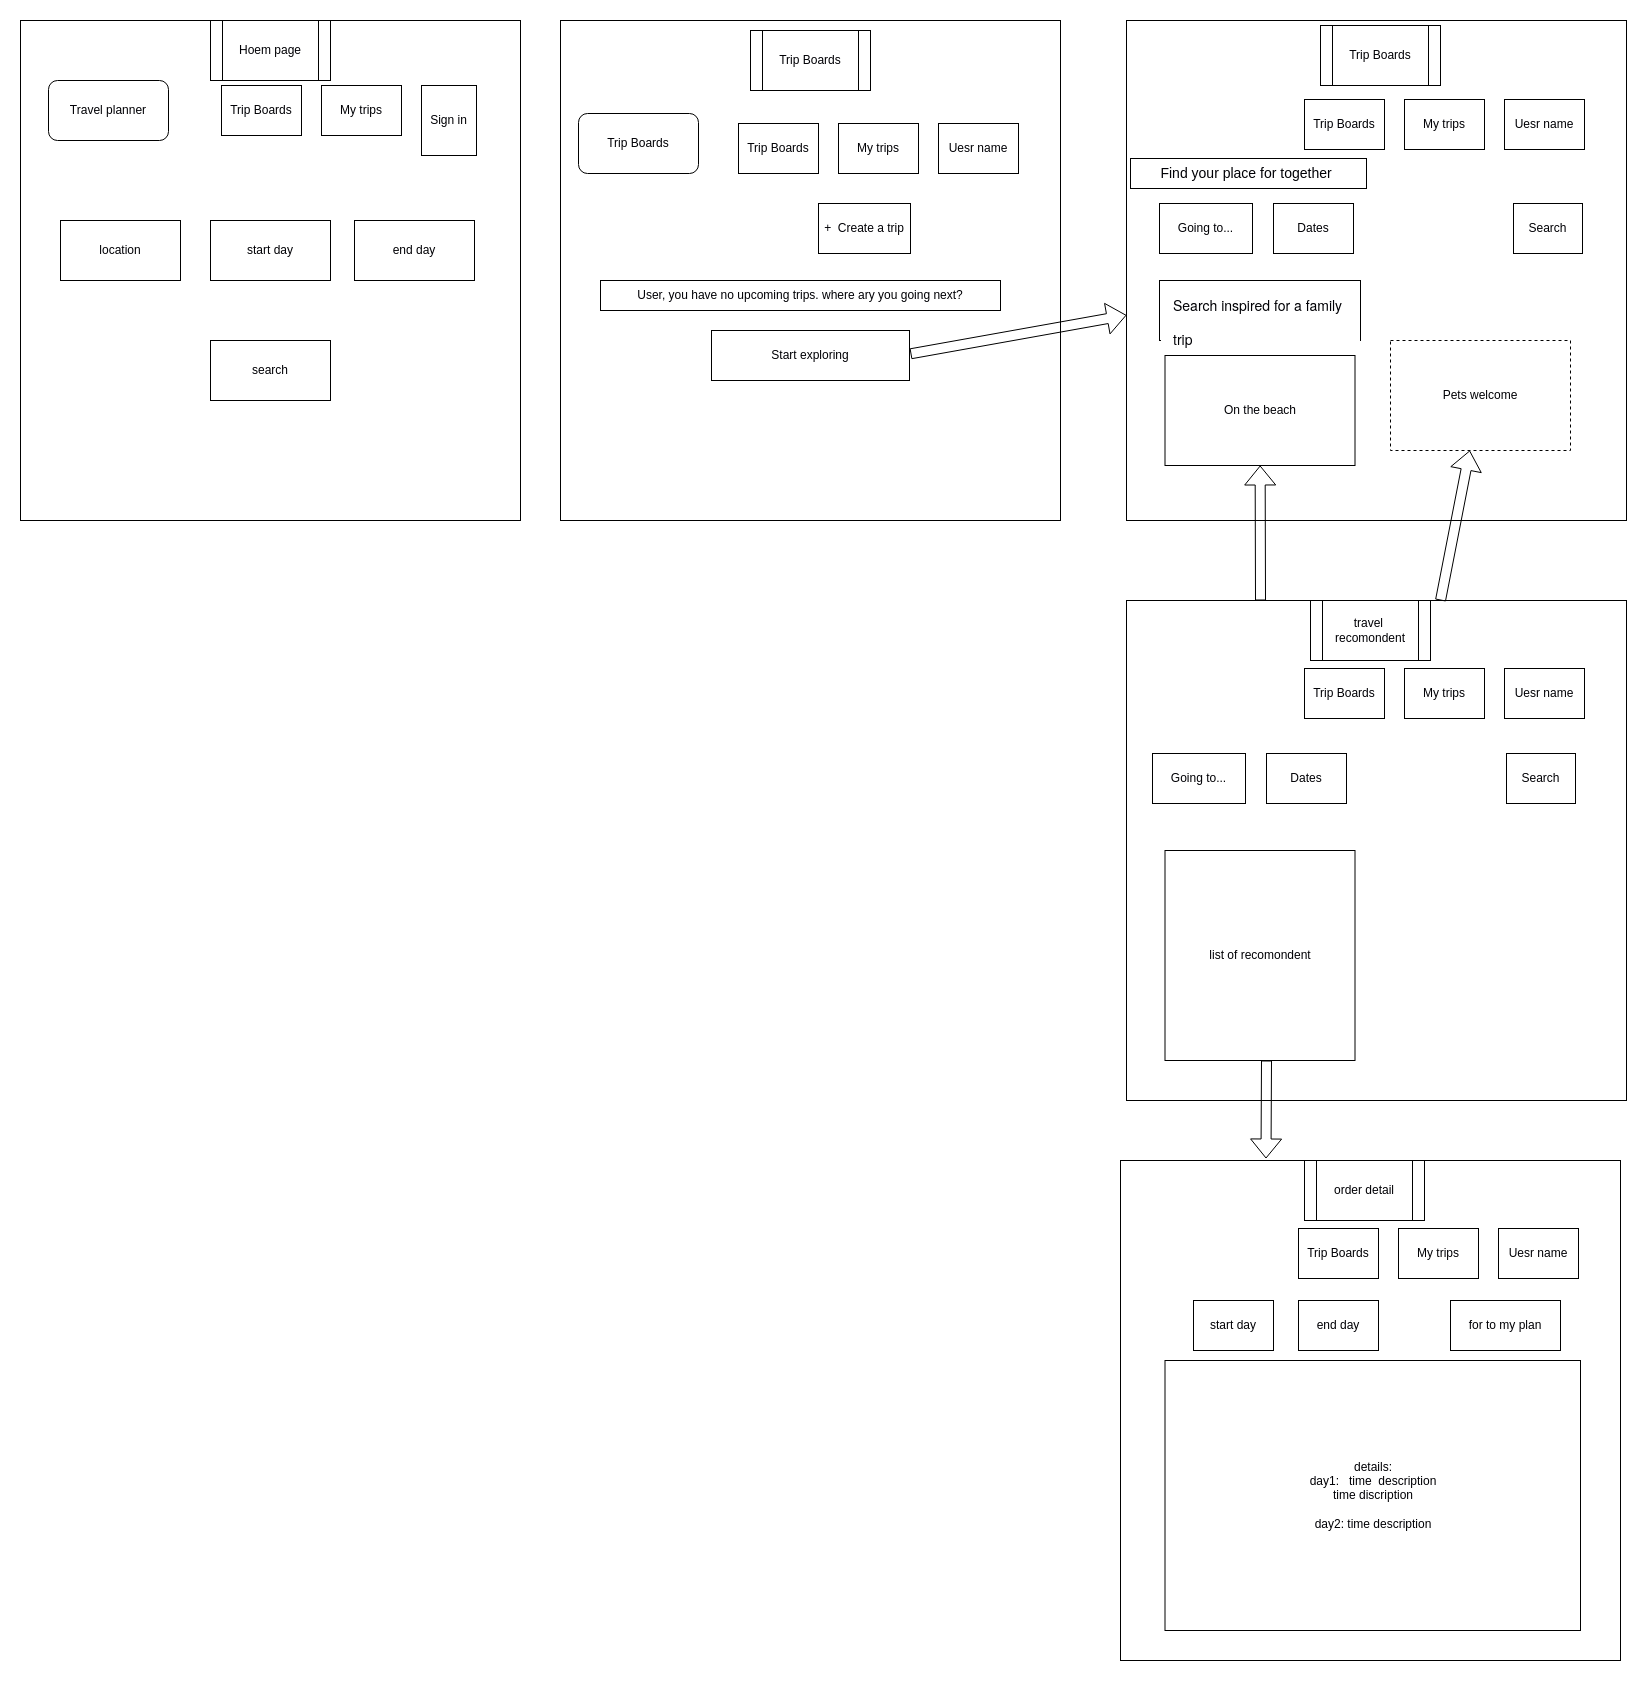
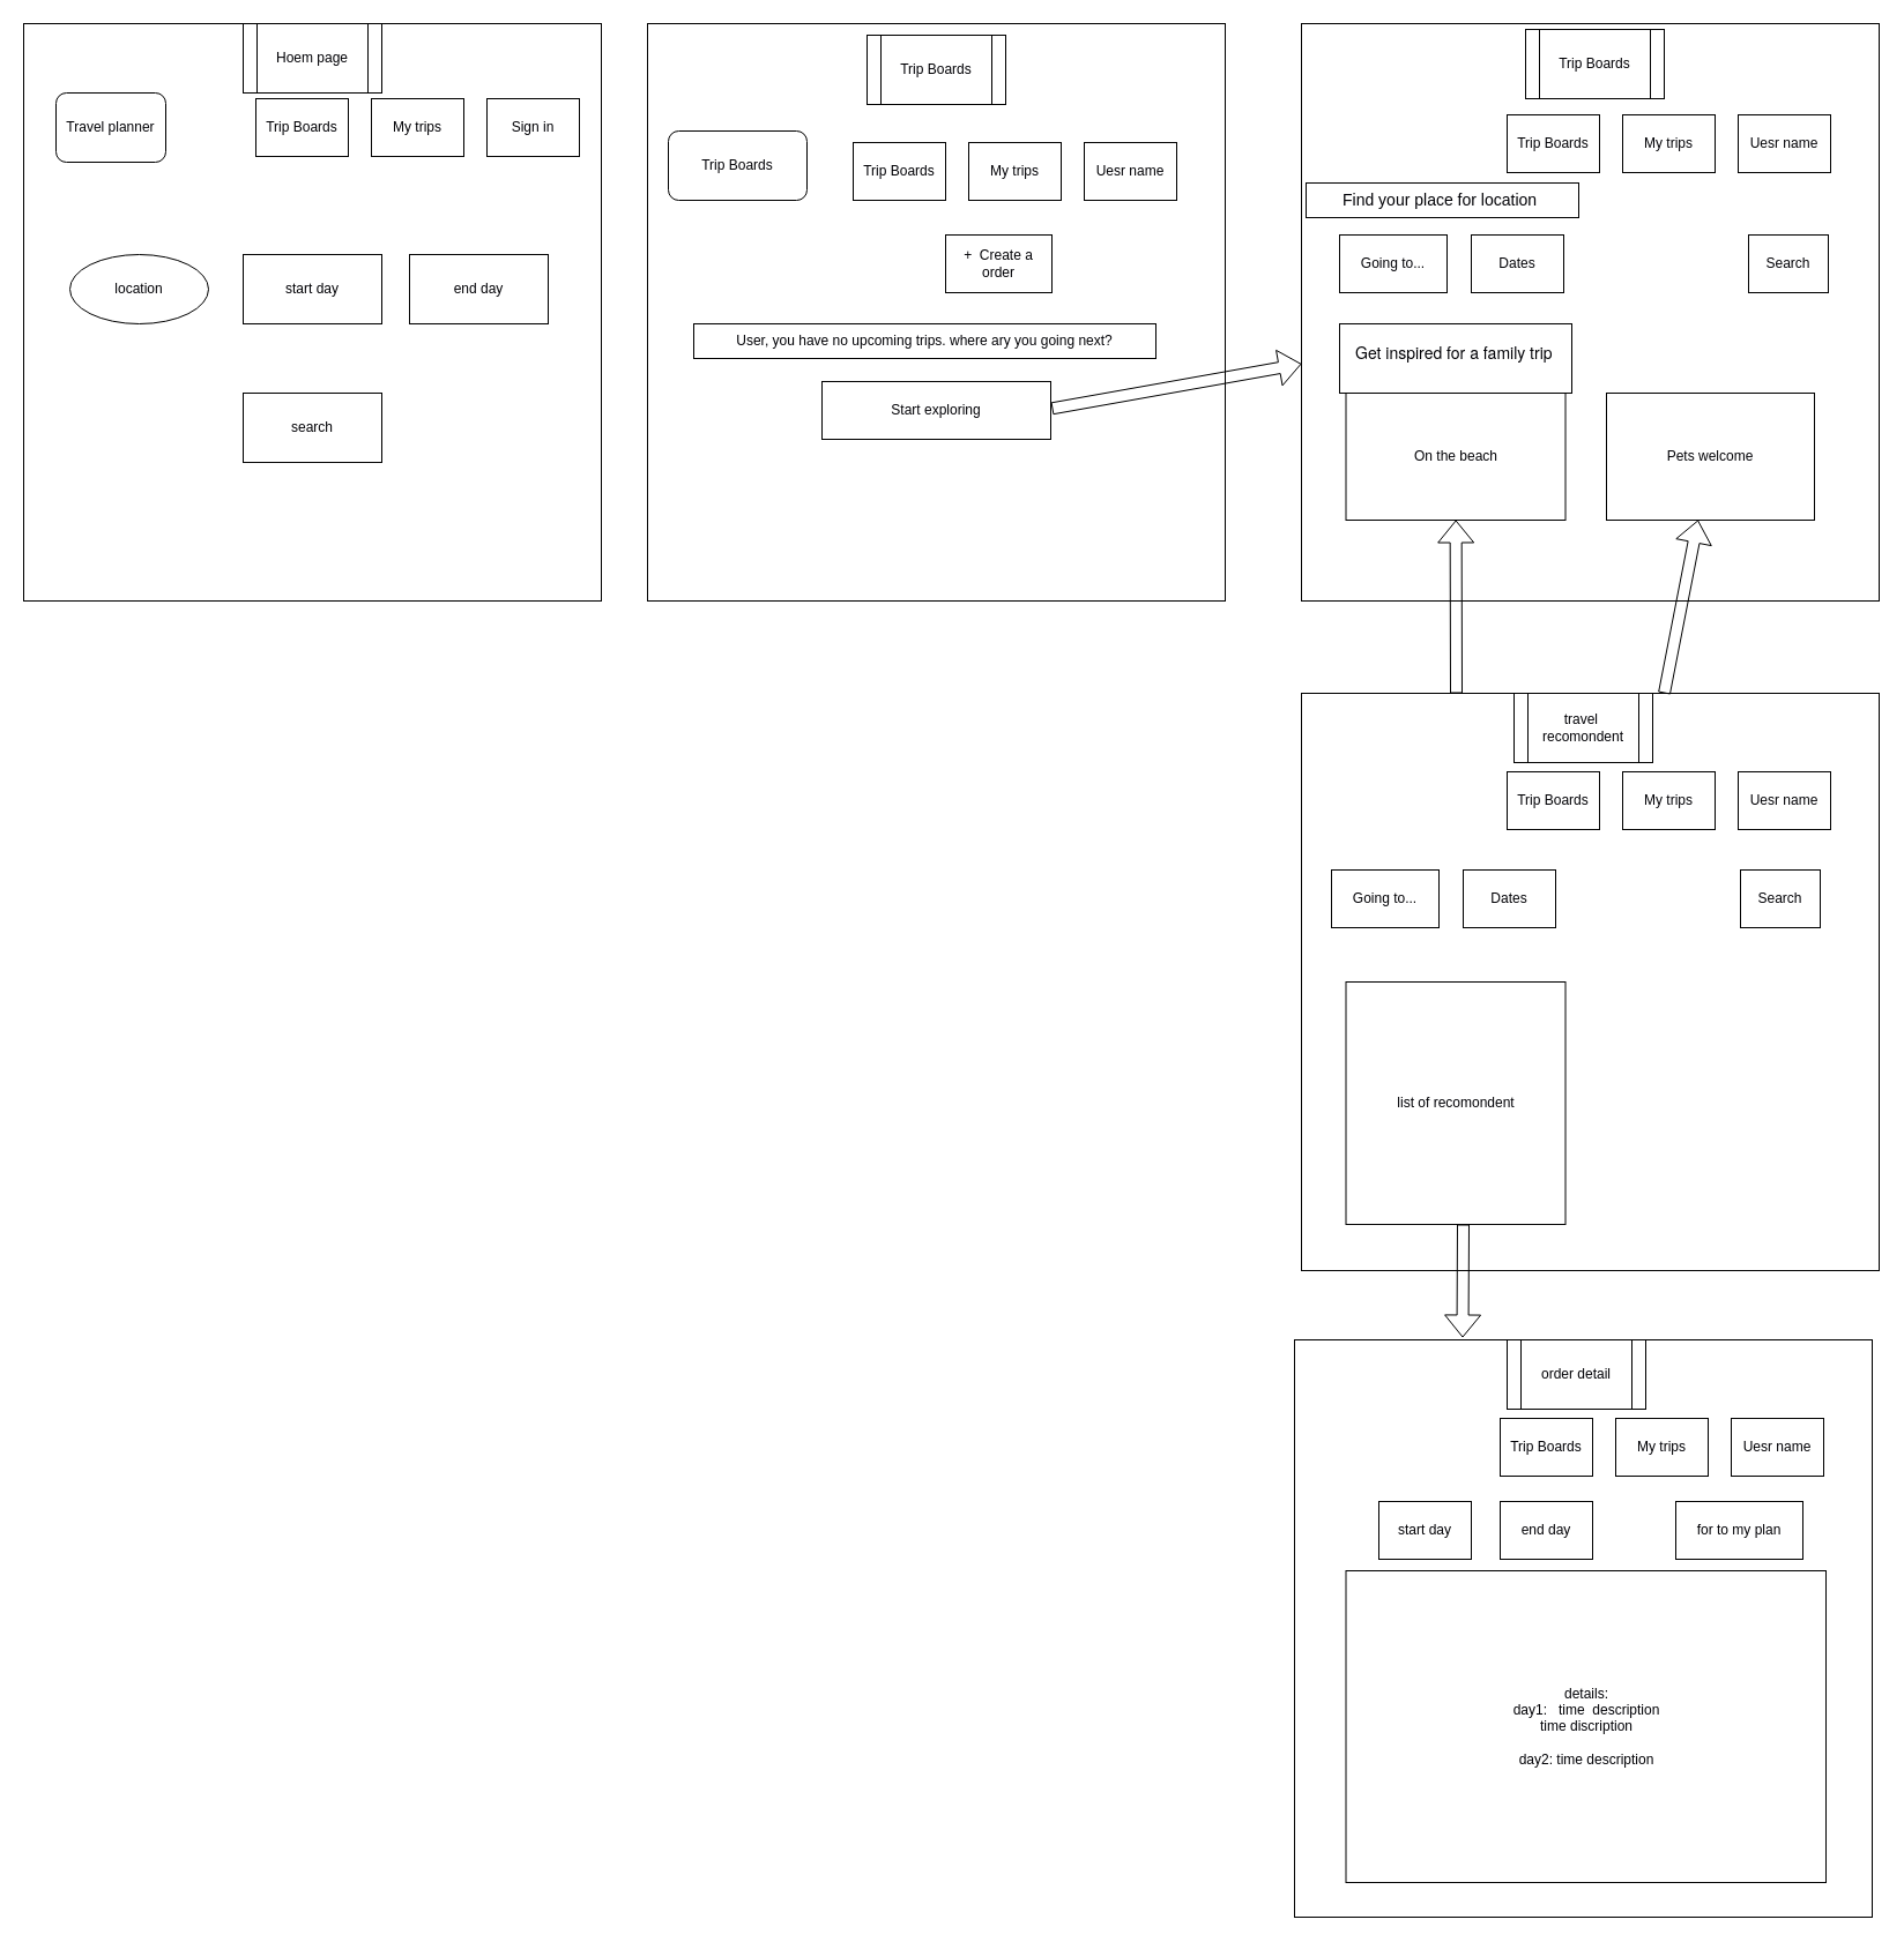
- <mxCell id="3" value="Travel planner" style="rounded=1;whiteSpace=wrap;html=1;fillColor=none;strokeColor=#000000;fontColor=#000005;" parent="1" vertex="1"><mxGeometry x="48" y="80" width="120" height="60" as="geometry" /></mxCell>
+ <mxCell id="3" value="Travel planner" style="rounded=1;whiteSpace=wrap;html=1;fillColor=none;strokeColor=#000000;fontColor=#000005;" parent="1" vertex="1"><mxGeometry x="48" y="80" width="95" height="60" as="geometry" /></mxCell>
- <mxCell id="4" value="Sign in" style="rounded=0;whiteSpace=wrap;html=1;fillColor=none;strokeColor=#000000;fontColor=#000005;" parent="1" vertex="1"><mxGeometry x="421" y="85" width="55" height="70" as="geometry" /></mxCell>
+ <mxCell id="4" value="Sign in" style="rounded=0;whiteSpace=wrap;html=1;fillColor=none;strokeColor=#000000;fontColor=#000005;" parent="1" vertex="1"><mxGeometry x="421" y="85" width="80" height="50" as="geometry" /></mxCell>
- <mxCell id="21" value="&lt;font style=&quot;font-size: 14px;&quot;&gt;Find your place for together&amp;nbsp;&lt;/font&gt;" style="text;html=1;strokeColor=#000000;fillColor=none;align=center;verticalAlign=middle;whiteSpace=wrap;rounded=0;fontColor=#000005;" parent="1" vertex="1"><mxGeometry x="1130" y="158" width="236" height="30" as="geometry" /></mxCell>
+ <mxCell id="21" value="&lt;font style=&quot;font-size: 14px;&quot;&gt;Find your place for location&amp;nbsp;&lt;/font&gt;" style="text;html=1;strokeColor=#000000;fillColor=none;align=center;verticalAlign=middle;whiteSpace=wrap;rounded=0;fontColor=#000005;" parent="1" vertex="1"><mxGeometry x="1130" y="158" width="236" height="30" as="geometry" /></mxCell>
- <mxCell id="11" value="+&amp;nbsp; Create a trip" style="rounded=0;whiteSpace=wrap;html=1;fillColor=none;strokeColor=#000000;fontColor=#000005;" parent="1" vertex="1"><mxGeometry x="818" y="203" width="92" height="50" as="geometry" /></mxCell>
+ <mxCell id="11" value="+&amp;nbsp; Create a order" style="rounded=0;whiteSpace=wrap;html=1;fillColor=none;strokeColor=#000000;fontColor=#000005;" parent="1" vertex="1"><mxGeometry x="818" y="203" width="92" height="50" as="geometry" /></mxCell>
- <mxCell id="47" value="location" style="rounded=0;whiteSpace=wrap;html=1;fillColor=none;strokeColor=#000000;fontColor=#000005;" parent="1" vertex="1"><mxGeometry x="60" y="220" width="120" height="60" as="geometry" /></mxCell>
+ <mxCell id="47" value="location" style="ellipse;whiteSpace=wrap;html=1;fillColor=none;strokeColor=#000000;fontColor=#000005;" parent="1" vertex="1"><mxGeometry x="60" y="220" width="120" height="60" as="geometry" /></mxCell>
- <mxCell id="24" value="&lt;h2 class=&quot;uitk-heading uitk-heading-3&quot; style=&quot;box-sizing: border-box; margin: 0px; padding: 0px 0.75rem; font-weight: 500; line-height: 2rem; font-family: &amp;quot;FreightSansLF Pro&amp;quot;, &amp;quot;Noto Sans JP&amp;quot;, &amp;quot;Noto Sans KR&amp;quot;, &amp;quot;Helvetica Neue&amp;quot;, Helvetica, Arial, &amp;quot;Lucida Grande&amp;quot;, &amp;quot;Segoe UI&amp;quot;, Tahoma, -apple-system, Roboto, sans-serif; font-style: normal; font-variant-ligatures: normal; font-variant-caps: normal; letter-spacing: normal; orphans: 2; text-align: start; text-indent: 0px; text-transform: none; widows: 2; word-spacing: 0px; -webkit-text-stroke-width: 0px; background-color: rgb(255, 255, 255); text-decoration-thickness: initial; text-decoration-style: initial; text-decoration-color: initial;&quot;&gt;&lt;font style=&quot;font-size: 14px;&quot;&gt;Search inspired for a family trip&lt;/font&gt;&lt;/h2&gt;" style="text;whiteSpace=wrap;html=1;fillColor=none;strokeColor=#000000;fontColor=#000005;" parent="1" vertex="1"><mxGeometry x="1159" y="280" width="201" height="60" as="geometry" /></mxCell>
+ <mxCell id="24" value="&lt;h2 class=&quot;uitk-heading uitk-heading-3&quot; style=&quot;box-sizing: border-box; margin: 0px; padding: 0px 0.75rem; font-weight: 500; line-height: 2rem; font-family: &amp;quot;FreightSansLF Pro&amp;quot;, &amp;quot;Noto Sans JP&amp;quot;, &amp;quot;Noto Sans KR&amp;quot;, &amp;quot;Helvetica Neue&amp;quot;, Helvetica, Arial, &amp;quot;Lucida Grande&amp;quot;, &amp;quot;Segoe UI&amp;quot;, Tahoma, -apple-system, Roboto, sans-serif; font-style: normal; font-variant-ligatures: normal; font-variant-caps: normal; letter-spacing: normal; orphans: 2; text-align: start; text-indent: 0px; text-transform: none; widows: 2; word-spacing: 0px; -webkit-text-stroke-width: 0px; background-color: rgb(255, 255, 255); text-decoration-thickness: initial; text-decoration-style: initial; text-decoration-color: initial;&quot;&gt;&lt;font style=&quot;font-size: 14px;&quot;&gt;Get inspired for a family trip&lt;/font&gt;&lt;/h2&gt;" style="text;whiteSpace=wrap;html=1;fillColor=none;strokeColor=#000000;fontColor=#000005;" parent="1" vertex="1"><mxGeometry x="1159" y="280" width="201" height="60" as="geometry" /></mxCell>
- <mxCell id="26" value="Pets welcome" style="rounded=0;whiteSpace=wrap;html=1;fillColor=none;strokeColor=#000000;fontColor=#000005;dashed=1;" parent="1" vertex="1"><mxGeometry x="1390" y="340" width="180" height="110" as="geometry" /></mxCell>
+ <mxCell id="26" value="Pets welcome" style="rounded=0;whiteSpace=wrap;html=1;fillColor=none;strokeColor=#000000;fontColor=#000005;" parent="1" vertex="1"><mxGeometry x="1390" y="340" width="180" height="110" as="geometry" /></mxCell>
- <mxCell id="25" value="On the beach" style="rounded=0;whiteSpace=wrap;html=1;fillColor=none;strokeColor=#000000;fontColor=#000005;" parent="1" vertex="1"><mxGeometry x="1164.5" y="355" width="190" height="110" as="geometry" /></mxCell>
+ <mxCell id="25" value="On the beach" style="rounded=0;whiteSpace=wrap;html=1;fillColor=none;strokeColor=#000000;fontColor=#000005;" parent="1" vertex="1"><mxGeometry x="1164.5" y="340" width="190" height="110" as="geometry" /></mxCell>
